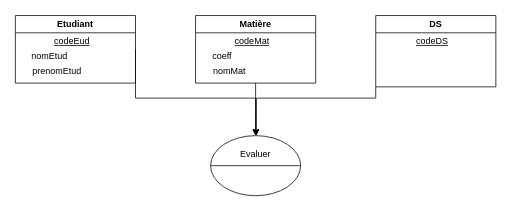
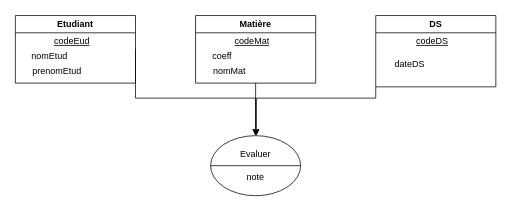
+ <mxCell id="15" value="dateDS" style="text;html=1;align=center;verticalAlign=middle;resizable=0;points=[];autosize=1;strokeColor=none;fillColor=none;" vertex="1" parent="13"><mxGeometry x="15" y="50" width="60" height="30" as="geometry" /></mxCell>
+ <mxCell id="19" value="note" style="text;html=1;strokeColor=none;fillColor=none;align=center;verticalAlign=middle;whiteSpace=wrap;rounded=0;" vertex="1" parent="1"><mxGeometry x="305" y="220" width="70" height="30" as="geometry" /></mxCell>
